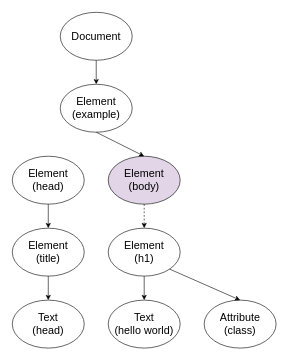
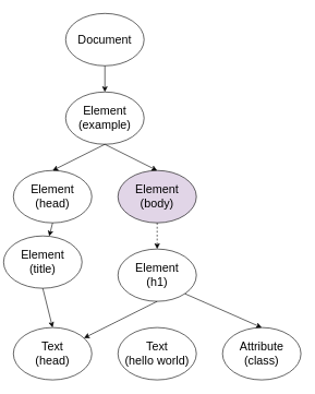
+ <mxCell id="17" value="" style="endArrow=classic;html=1;rounded=0;exitX=0.5;exitY=1;exitDx=0;exitDy=0;entryX=0.5;entryY=0;entryDx=0;entryDy=0;" edge="1" parent="1" source="3" target="6"><mxGeometry width="50" height="50" relative="1" as="geometry"><mxPoint x="-40" y="270" as="sourcePoint" /><mxPoint x="10" y="220" as="targetPoint" /></mxGeometry></mxCell>
- <mxCell id="8" value="&lt;font style=&quot;font-size: 18px;&quot;&gt;Element&lt;br&gt;(title)&lt;br&gt;&lt;/font&gt;" style="ellipse;whiteSpace=wrap;html=1;" vertex="1" parent="1"><mxGeometry x="20" y="380" width="120" height="80" as="geometry" /></mxCell>
+ <mxCell id="8" value="&lt;font style=&quot;font-size: 18px;&quot;&gt;Element&lt;br&gt;(title)&lt;br&gt;&lt;/font&gt;" style="ellipse;whiteSpace=wrap;html=1;" vertex="1" parent="1"><mxGeometry x="5" y="360" width="120" height="80" as="geometry" /></mxCell>
- <mxCell id="12" value="" style="endArrow=classic;html=1;rounded=0;exitX=0.5;exitY=1;exitDx=0;exitDy=0;entryX=0.5;entryY=0;entryDx=0;entryDy=0;" edge="1" parent="1" source="9" target="10"><mxGeometry width="50" height="50" relative="1" as="geometry"><mxPoint x="-90" y="220" as="sourcePoint" /><mxPoint x="-40" y="170" as="targetPoint" /></mxGeometry></mxCell>
+ <mxCell id="12" value="" style="endArrow=classic;html=1;rounded=0;exitX=0.5;exitY=1;exitDx=0;exitDy=0;" edge="1" parent="1" source="9" target="4"><mxGeometry width="50" height="50" relative="1" as="geometry"><mxPoint x="-90" y="220" as="sourcePoint" /><mxPoint x="-40" y="170" as="targetPoint" /></mxGeometry></mxCell>
